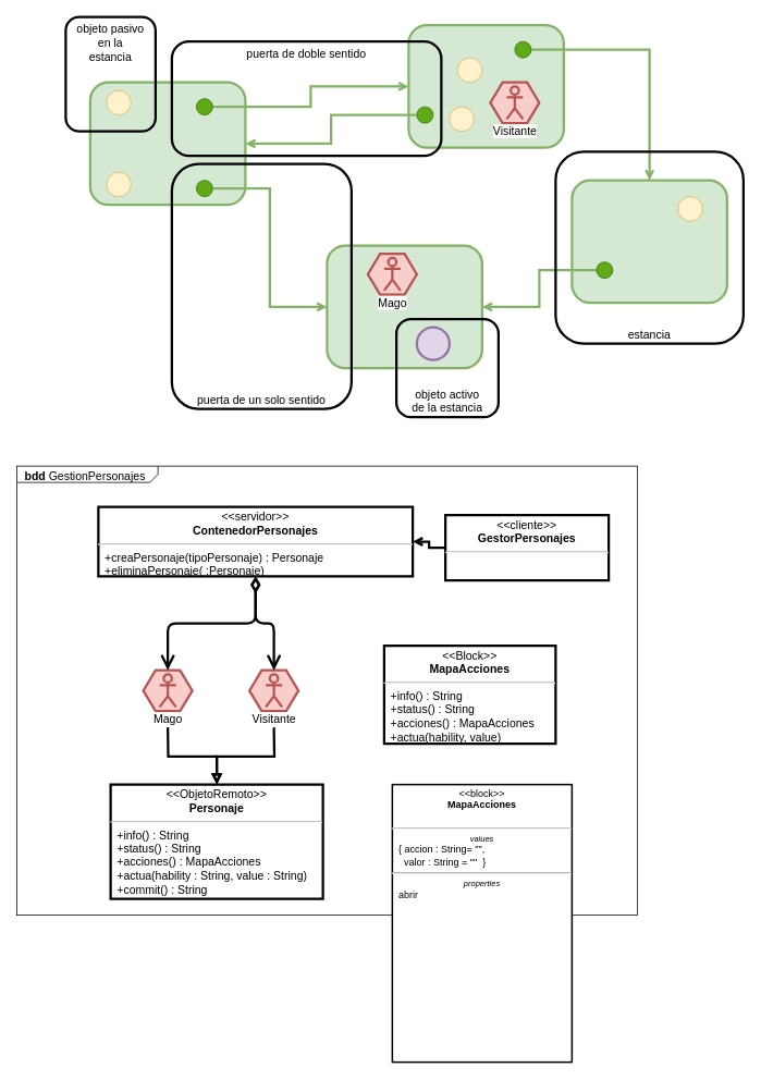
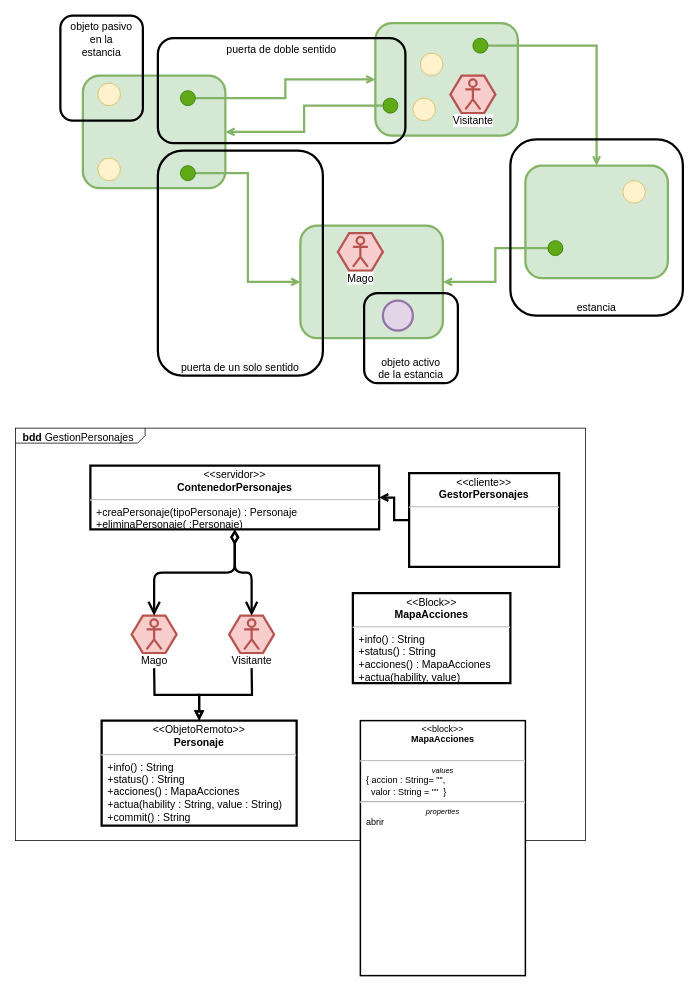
- <mxCell id="53" value="&lt;p style=&quot;margin: 0px ; margin-top: 4px ; text-align: center&quot;&gt;&amp;lt;&amp;lt;cliente&amp;gt;&amp;gt;&lt;br&gt;&lt;b&gt;GestorPersonajes&lt;/b&gt;&lt;/p&gt;&lt;hr&gt;&lt;p style=&quot;margin: 0px ; margin-left: 8px ; text-align: left&quot;&gt;&lt;br&gt;&lt;/p&gt;" style="shape=rect;html=1;overflow=fill;whiteSpace=wrap;strokeWidth=3;fillColor=none;fontSize=14;" parent="1" vertex="1"><mxGeometry x="545" y="630" width="200" height="80" as="geometry" /></mxCell>
+ <mxCell id="53" value="&lt;p style=&quot;margin: 0px ; margin-top: 4px ; text-align: center&quot;&gt;&amp;lt;&amp;lt;cliente&amp;gt;&amp;gt;&lt;br&gt;&lt;b&gt;GestorPersonajes&lt;/b&gt;&lt;/p&gt;&lt;hr&gt;&lt;p style=&quot;margin: 0px ; margin-left: 8px ; text-align: left&quot;&gt;&lt;br&gt;&lt;/p&gt;" style="shape=rect;html=1;overflow=fill;whiteSpace=wrap;strokeWidth=3;fillColor=none;fontSize=14;" parent="1" vertex="1"><mxGeometry x="545" y="630" width="200" height="125" as="geometry" /></mxCell>
